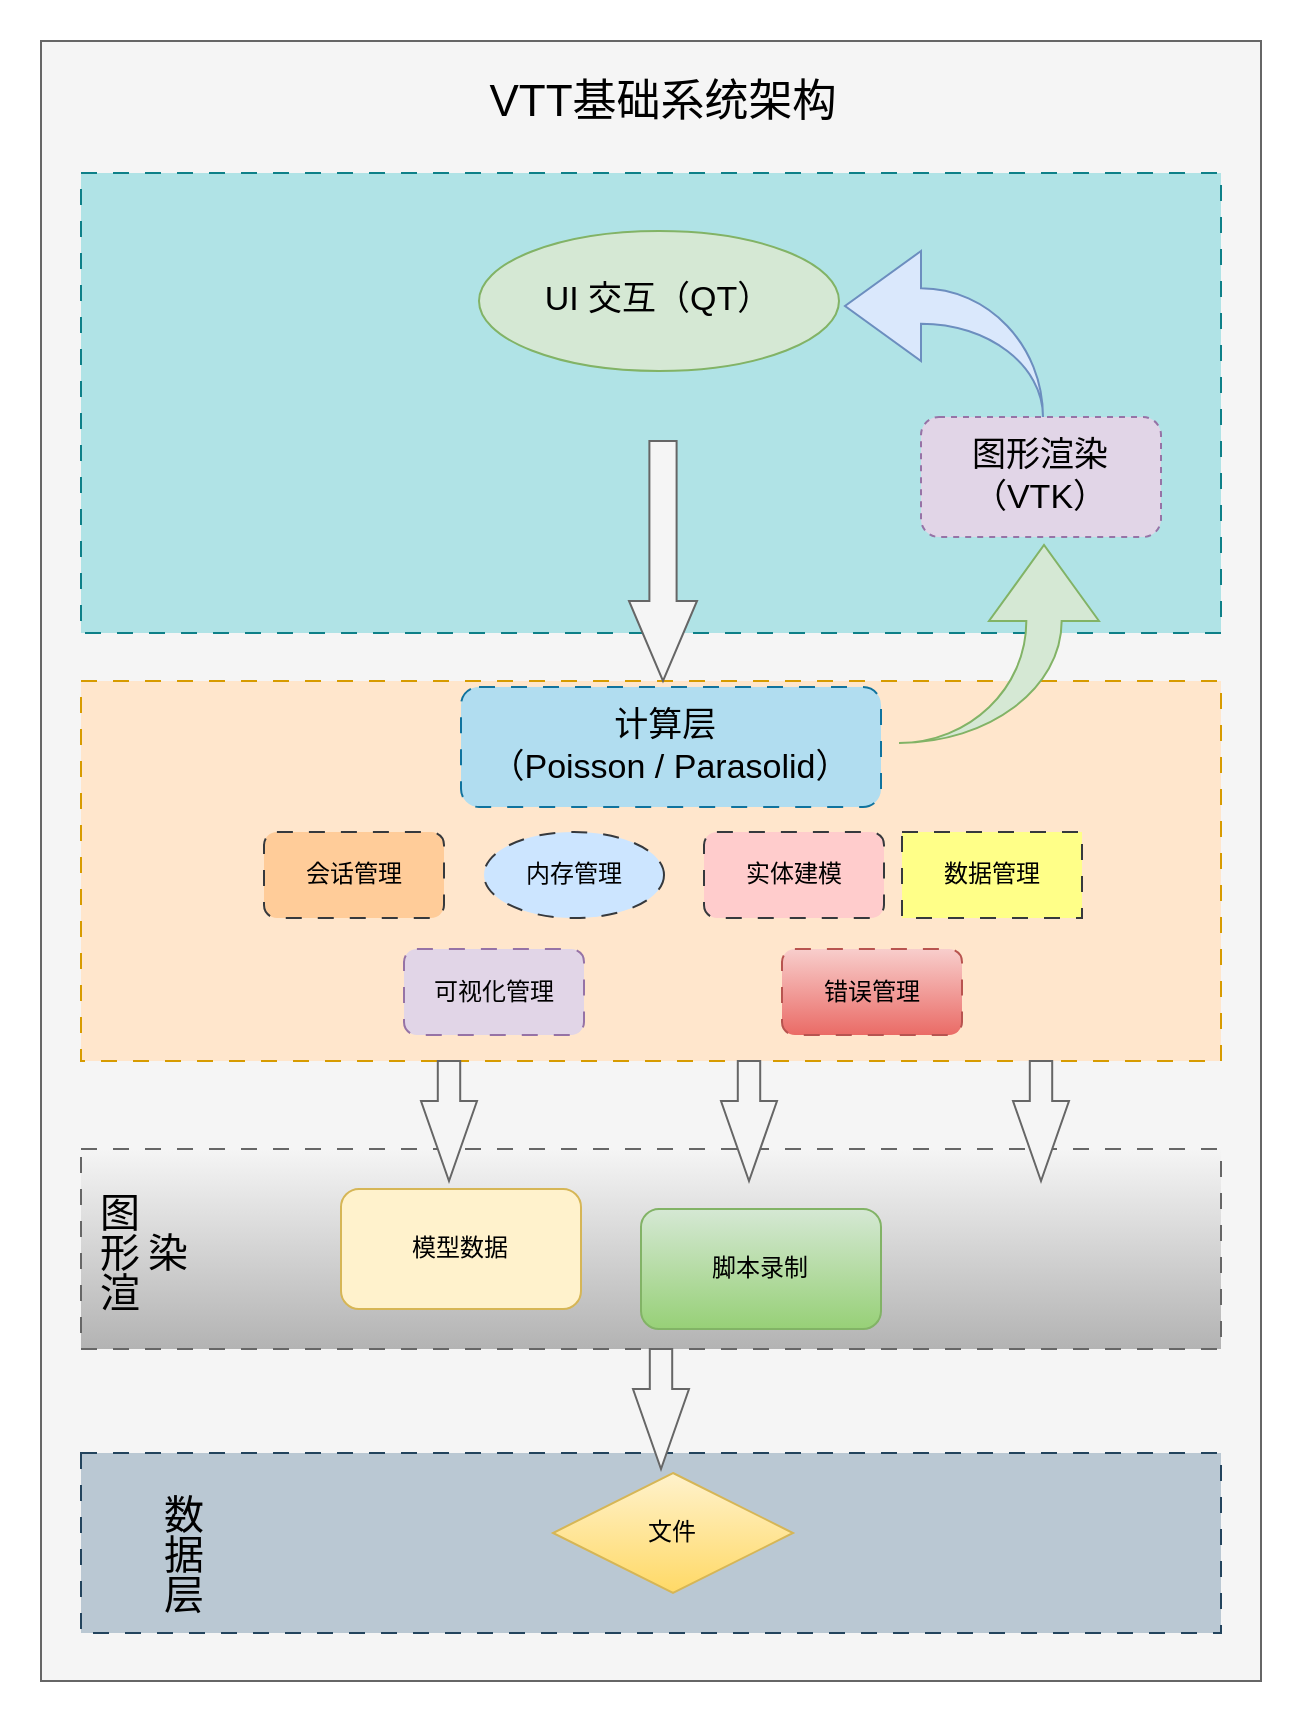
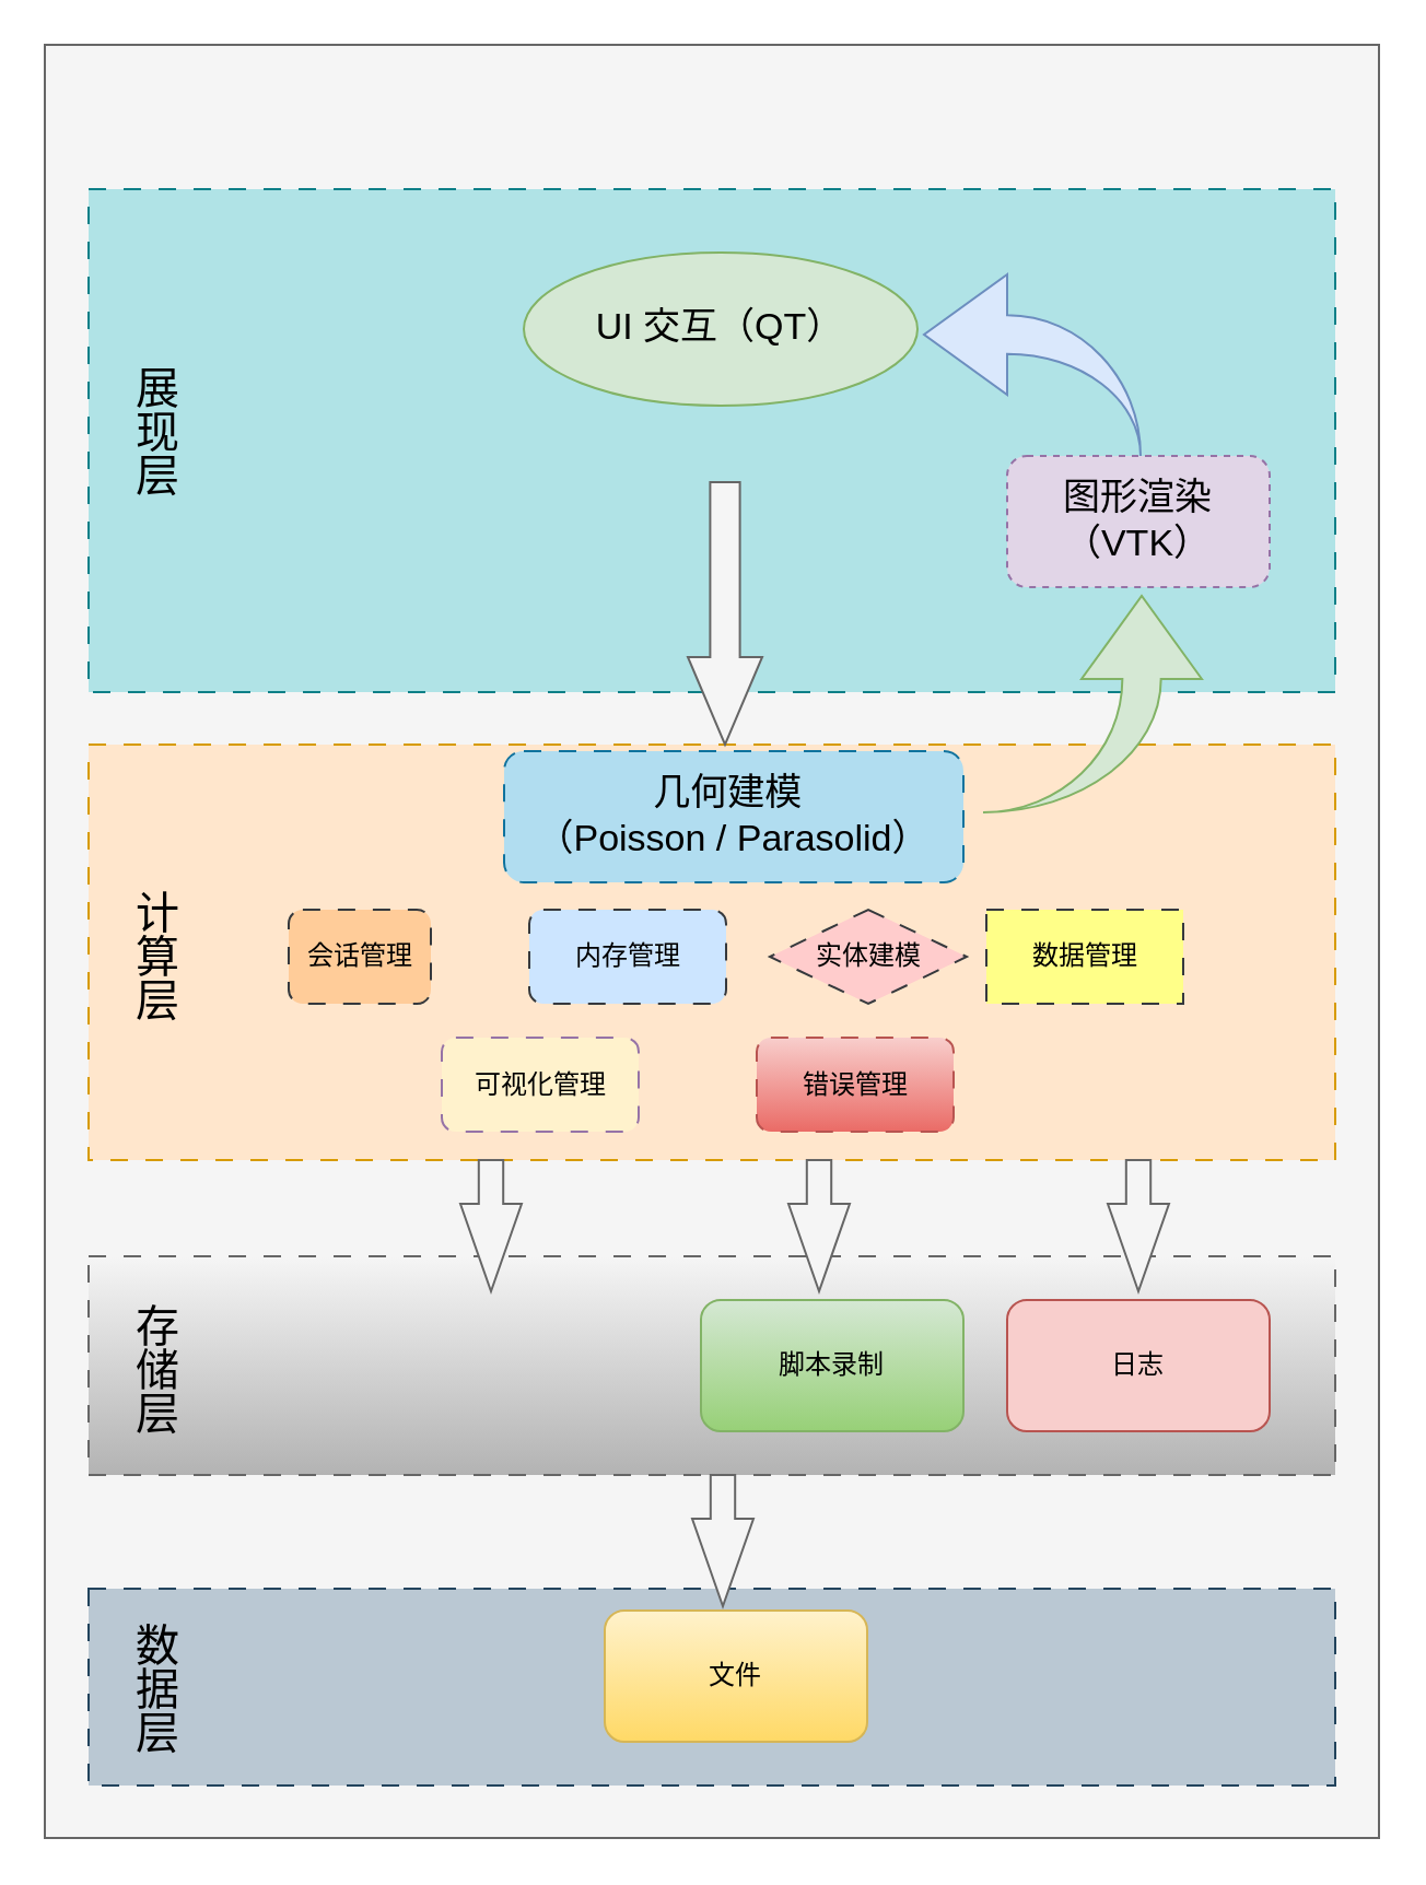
- <mxCell id="25" value="&lt;font style=&quot;font-size: 22px;&quot;&gt;VTT基础系统架构&lt;/font&gt;" style="text;html=1;align=center;verticalAlign=middle;whiteSpace=wrap;rounded=0;" parent="1" vertex="1"><mxGeometry x="221.5" y="36" width="219" height="30" as="geometry" /></mxCell>
+ <mxCell id="21" value="&lt;font style=&quot;font-size: 20px;&quot;&gt;展现层&lt;/font&gt;" style="text;html=1;align=center;verticalAlign=middle;whiteSpace=wrap;rounded=0;textDirection=vertical-lr;fontSize=18;" parent="1" vertex="1"><mxGeometry x="40" y="147" width="60" height="99" as="geometry" /></mxCell>
- <mxCell id="13" value="&lt;font style=&quot;font-size: 17px;&quot;&gt;计算层&amp;nbsp;&lt;/font&gt;&lt;div style=&quot;font-size: 17px;&quot;&gt;&lt;font style=&quot;font-size: 17px;&quot;&gt;（Poisson / Parasolid）&lt;/font&gt;&lt;/div&gt;" style="rounded=1;whiteSpace=wrap;html=1;fillColor=#b1ddf0;strokeColor=#10739e;dashed=1;dashPattern=8 8;" parent="1" vertex="1"><mxGeometry x="230" y="343" width="210" height="60" as="geometry" /></mxCell>
+ <mxCell id="13" value="&lt;font style=&quot;font-size: 17px;&quot;&gt;几何建模&amp;nbsp;&lt;/font&gt;&lt;div style=&quot;font-size: 17px;&quot;&gt;&lt;font style=&quot;font-size: 17px;&quot;&gt;（Poisson / Parasolid）&lt;/font&gt;&lt;/div&gt;" style="rounded=1;whiteSpace=wrap;html=1;fillColor=#b1ddf0;strokeColor=#10739e;dashed=1;dashPattern=8 8;" parent="1" vertex="1"><mxGeometry x="230" y="343" width="210" height="60" as="geometry" /></mxCell>
+ <mxCell id="22" value="&lt;font style=&quot;font-size: 20px;&quot;&gt;计算层&lt;/font&gt;" style="text;html=1;align=center;verticalAlign=middle;whiteSpace=wrap;rounded=0;textDirection=vertical-lr;fontSize=18;" parent="1" vertex="1"><mxGeometry x="40" y="400" width="60" height="74" as="geometry" /></mxCell>
- <mxCell id="26" value="会话管理" style="rounded=1;whiteSpace=wrap;html=1;fillColor=#ffcc99;strokeColor=#36393d;dashed=1;dashPattern=8 8;" vertex="1" parent="1"><mxGeometry x="131.5" y="415.5" width="90" height="43" as="geometry" /></mxCell>
+ <mxCell id="26" value="会话管理" style="rounded=1;whiteSpace=wrap;html=1;fillColor=#ffcc99;strokeColor=#36393d;dashed=1;dashPattern=8 8;" vertex="1" parent="1"><mxGeometry x="131.5" y="415.5" width="65" height="43" as="geometry" /></mxCell>
- <mxCell id="27" value="内存管理" style="ellipse;whiteSpace=wrap;html=1;fillColor=#cce5ff;strokeColor=#36393d;dashed=1;dashPattern=8 8;" vertex="1" parent="1"><mxGeometry x="241.5" y="415.5" width="90" height="43" as="geometry" /></mxCell>
+ <mxCell id="27" value="内存管理" style="rounded=1;whiteSpace=wrap;html=1;fillColor=#cce5ff;strokeColor=#36393d;dashed=1;dashPattern=8 8;" vertex="1" parent="1"><mxGeometry x="241.5" y="415.5" width="90" height="43" as="geometry" /></mxCell>
- <mxCell id="28" value="实体建模" style="rounded=1;whiteSpace=wrap;html=1;fillColor=#ffcccc;strokeColor=#36393d;dashed=1;dashPattern=8 8;" vertex="1" parent="1"><mxGeometry x="351.5" y="415.5" width="90" height="43" as="geometry" /></mxCell>
+ <mxCell id="28" value="实体建模" style="rhombus;whiteSpace=wrap;html=1;fillColor=#ffcccc;strokeColor=#36393d;dashed=1;dashPattern=8 8;" vertex="1" parent="1"><mxGeometry x="351.5" y="415.5" width="90" height="43" as="geometry" /></mxCell>
- <mxCell id="30" value="可视化管理" style="rounded=1;whiteSpace=wrap;html=1;fillColor=#e1d5e7;strokeColor=#9673a6;dashed=1;dashPattern=8 8;" vertex="1" parent="1"><mxGeometry x="201.5" y="474" width="90" height="43" as="geometry" /></mxCell>
+ <mxCell id="30" value="可视化管理" style="rounded=1;whiteSpace=wrap;html=1;fillColor=#fff2cc;strokeColor=#9673a6;dashed=1;dashPattern=8 8;" vertex="1" parent="1"><mxGeometry x="201.5" y="474" width="90" height="43" as="geometry" /></mxCell>
- <mxCell id="31" value="错误管理" style="rounded=1;whiteSpace=wrap;html=1;fillColor=#f8cecc;strokeColor=#b85450;dashed=1;dashPattern=8 8;gradientColor=#ea6b66;" vertex="1" parent="1"><mxGeometry x="390.5" y="474" width="90" height="43" as="geometry" /></mxCell>
+ <mxCell id="31" value="错误管理" style="rounded=1;whiteSpace=wrap;html=1;fillColor=#f8cecc;strokeColor=#b85450;dashed=1;dashPattern=8 8;gradientColor=#ea6b66;" vertex="1" parent="1"><mxGeometry x="345.5" y="474" width="90" height="43" as="geometry" /></mxCell>
- <mxCell id="23" value="&lt;font style=&quot;font-size: 20px;&quot;&gt;图形渲染&lt;/font&gt;" style="text;html=1;align=center;verticalAlign=middle;whiteSpace=wrap;rounded=0;textDirection=vertical-lr;fontSize=18;" parent="1" vertex="1"><mxGeometry x="40" y="590" width="60" height="71" as="geometry" /></mxCell>
+ <mxCell id="23" value="&lt;font style=&quot;font-size: 20px;&quot;&gt;存储层&lt;/font&gt;" style="text;html=1;align=center;verticalAlign=middle;whiteSpace=wrap;rounded=0;textDirection=vertical-lr;fontSize=18;" parent="1" vertex="1"><mxGeometry x="40" y="590" width="60" height="71" as="geometry" /></mxCell>
- <mxCell id="10" value="模型数据" style="rounded=1;whiteSpace=wrap;html=1;fillColor=#fff2cc;strokeColor=#d6b656;" parent="1" vertex="1"><mxGeometry x="170" y="594" width="120" height="60" as="geometry" /></mxCell>
+ <mxCell id="12" value="日志" style="rounded=1;whiteSpace=wrap;html=1;fillColor=#f8cecc;strokeColor=#b85450;" parent="1" vertex="1"><mxGeometry x="460" y="594" width="120" height="60" as="geometry" /></mxCell>
- <mxCell id="9" value="脚本录制" style="rounded=1;whiteSpace=wrap;html=1;fillColor=#d5e8d4;strokeColor=#82b366;gradientColor=#97d077;" parent="1" vertex="1"><mxGeometry x="320" y="604" width="120" height="60" as="geometry" /></mxCell>
+ <mxCell id="9" value="脚本录制" style="rounded=1;whiteSpace=wrap;html=1;fillColor=#d5e8d4;strokeColor=#82b366;gradientColor=#97d077;" parent="1" vertex="1"><mxGeometry x="320" y="594" width="120" height="60" as="geometry" /></mxCell>
- <mxCell id="11" value="文件" style="rhombus;whiteSpace=wrap;html=1;fillColor=#fff2cc;gradientColor=#ffd966;strokeColor=#d6b656;" parent="1" vertex="1"><mxGeometry x="276" y="736" width="120" height="60" as="geometry" /></mxCell>
+ <mxCell id="11" value="文件" style="rounded=1;whiteSpace=wrap;html=1;fillColor=#fff2cc;gradientColor=#ffd966;strokeColor=#d6b656;" parent="1" vertex="1"><mxGeometry x="276" y="736" width="120" height="60" as="geometry" /></mxCell>
- <mxCell id="24" value="&lt;font style=&quot;font-size: 20px;&quot;&gt;数据层&lt;/font&gt;" style="text;html=1;align=center;verticalAlign=middle;whiteSpace=wrap;rounded=0;textDirection=vertical-lr;fontSize=18;" parent="1" vertex="1"><mxGeometry x="60" y="740.5" width="60" height="71" as="geometry" /></mxCell>
+ <mxCell id="24" value="&lt;font style=&quot;font-size: 20px;&quot;&gt;数据层&lt;/font&gt;" style="text;html=1;align=center;verticalAlign=middle;whiteSpace=wrap;rounded=0;textDirection=vertical-lr;fontSize=18;" parent="1" vertex="1"><mxGeometry x="40" y="735.5" width="60" height="71" as="geometry" /></mxCell>
